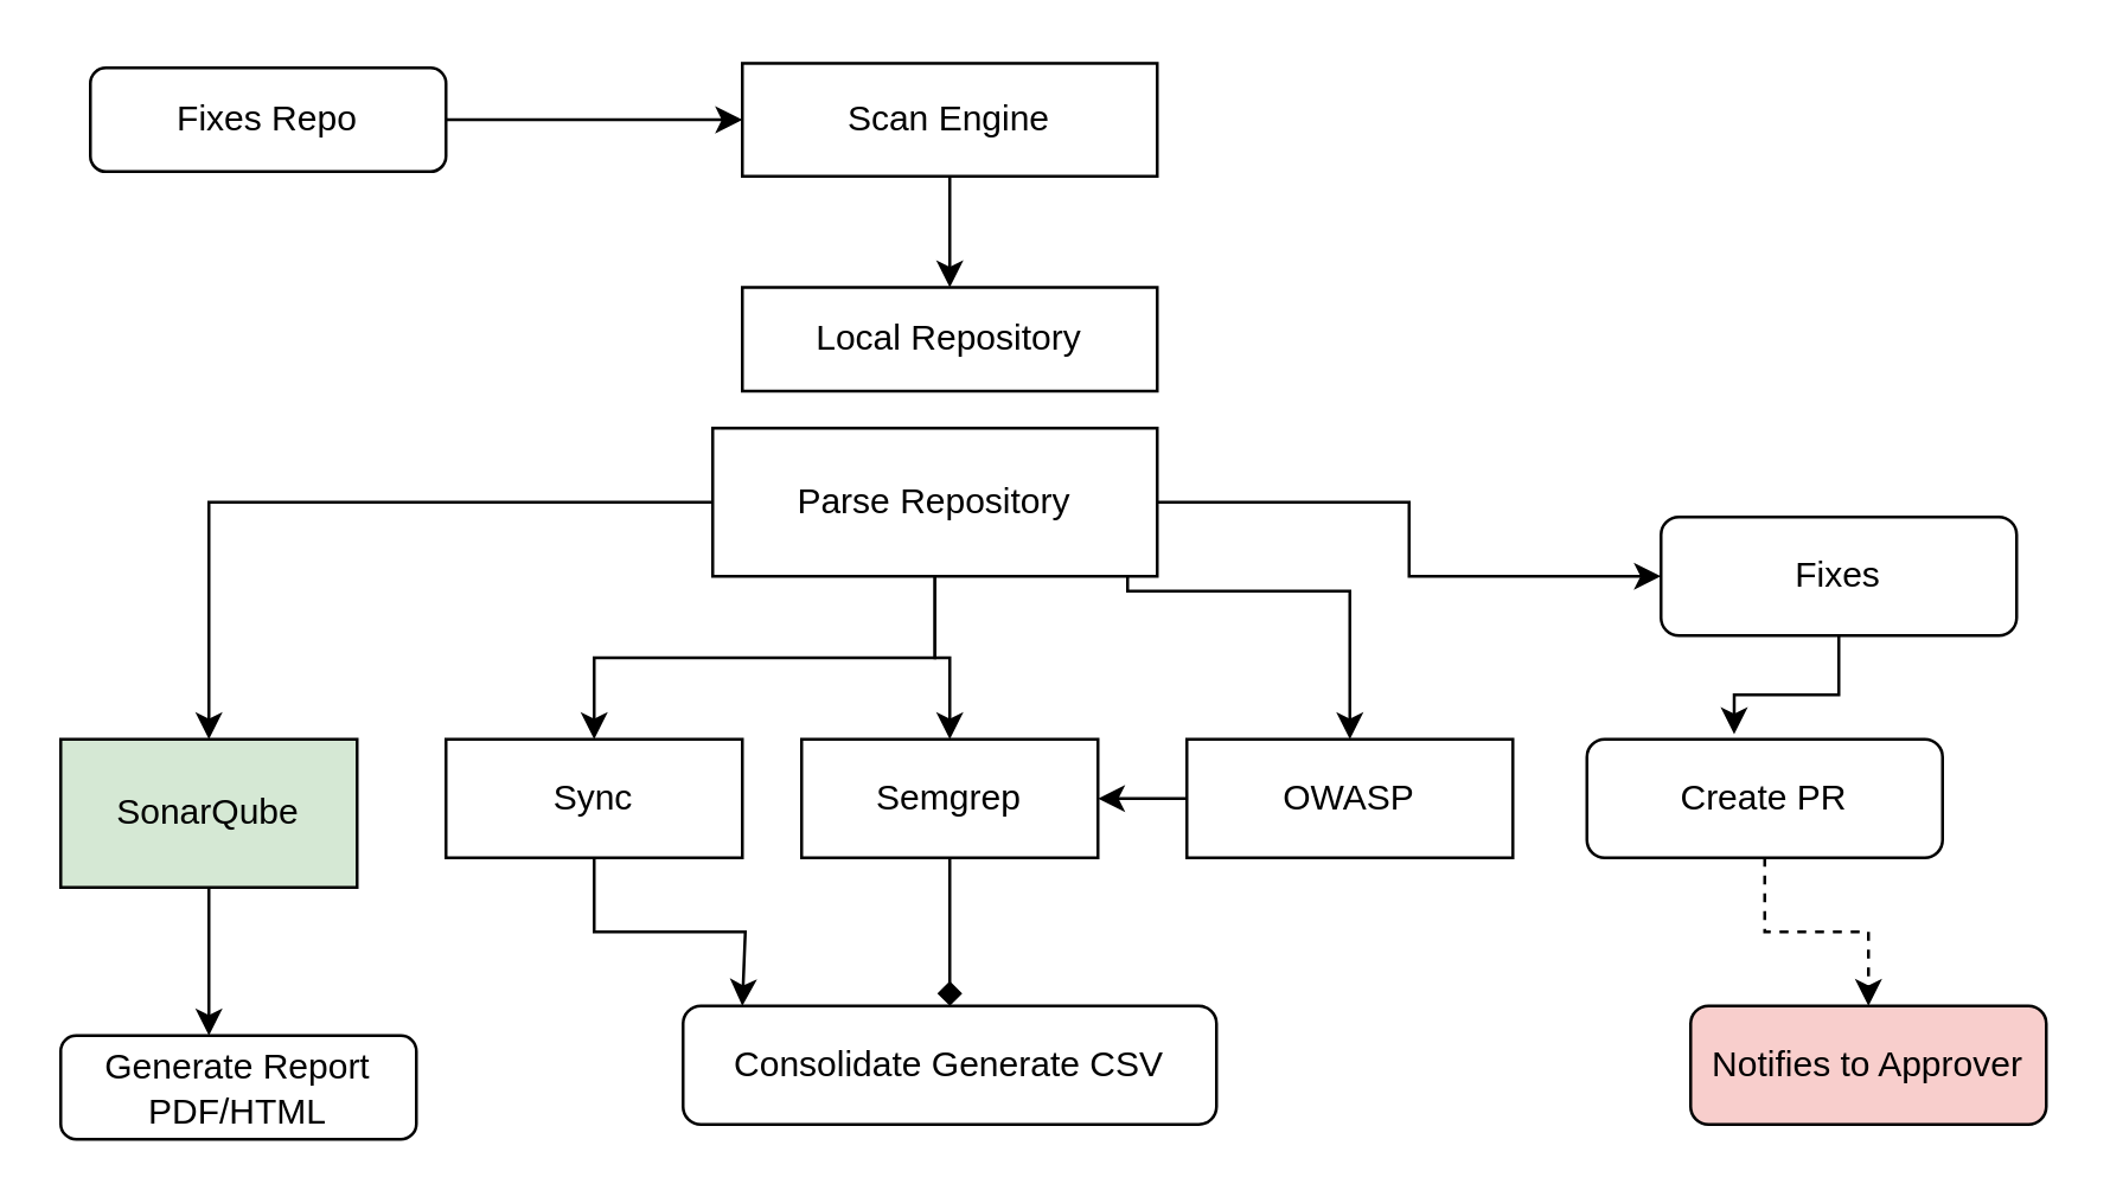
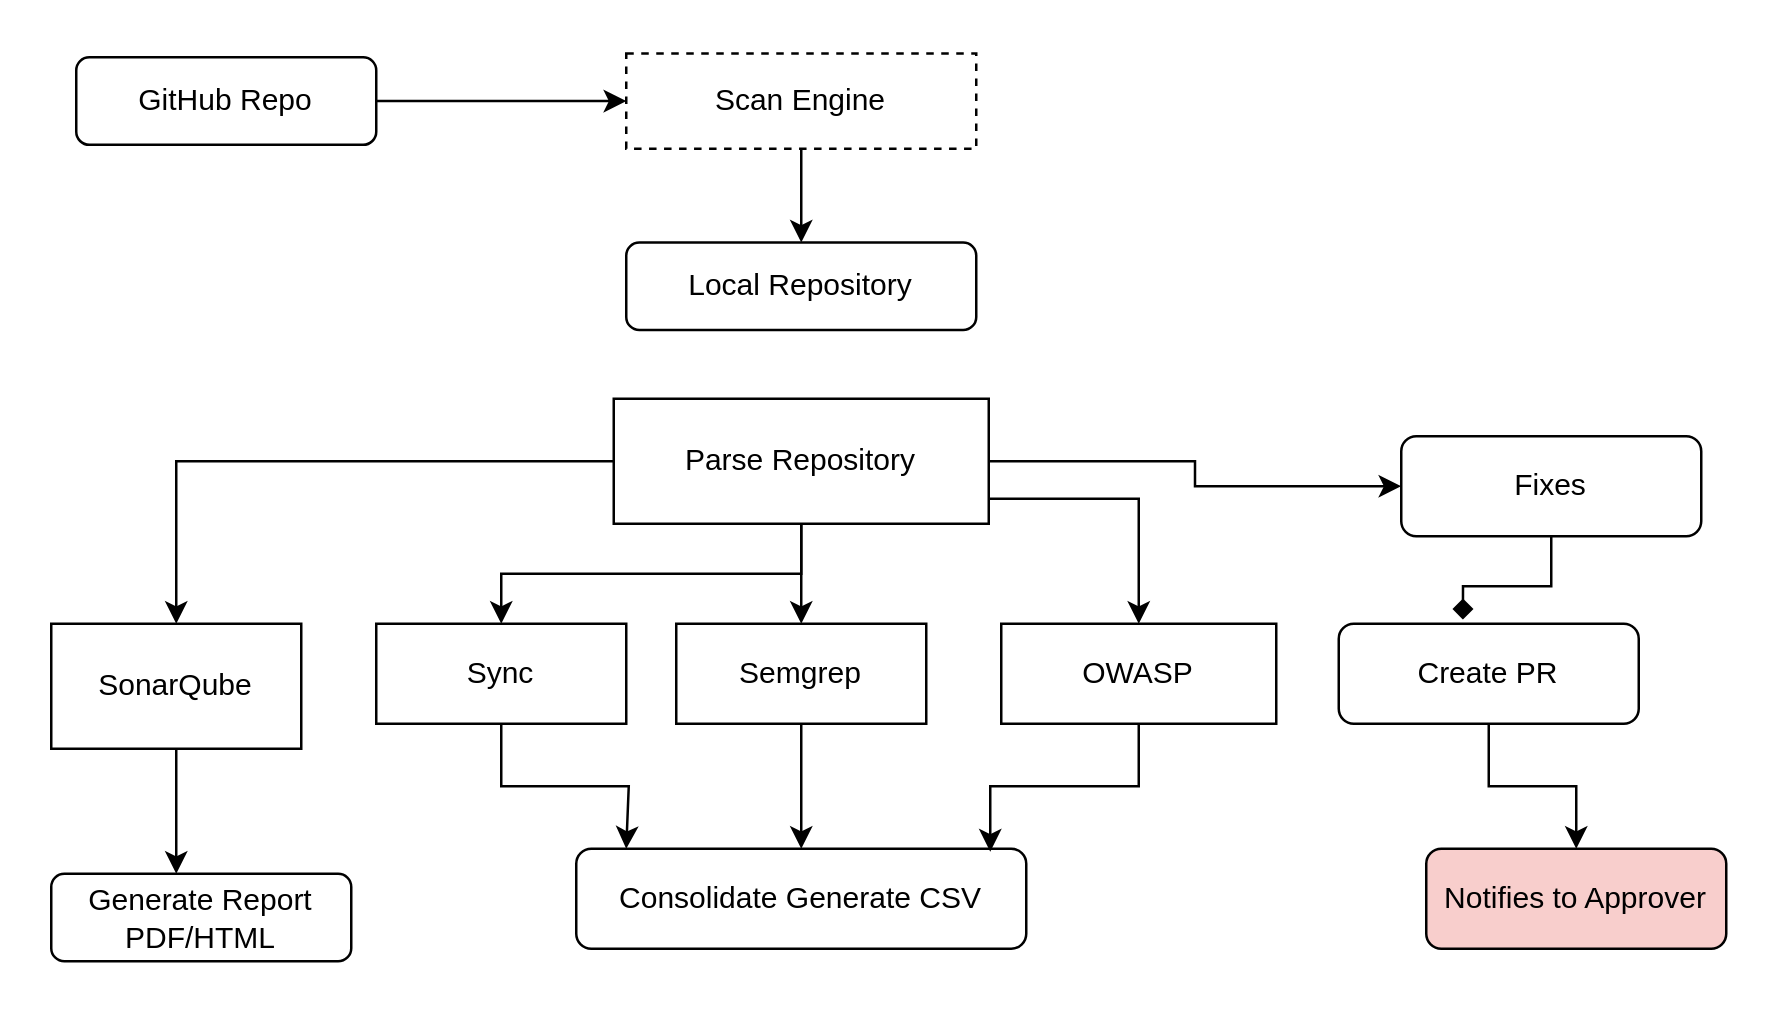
- <mxCell id="5" value="Fixes Repo" style="rounded=1;whiteSpace=wrap;html=1;" vertex="1" parent="1"><mxGeometry x="30" y="22.44" width="120" height="35" as="geometry" /></mxCell>
+ <mxCell id="5" value="GitHub Repo" style="rounded=1;whiteSpace=wrap;html=1;" vertex="1" parent="1"><mxGeometry x="30" y="22.44" width="120" height="35" as="geometry" /></mxCell>
- <mxCell id="3" value="Scan Engine" style="rounded=0;whiteSpace=wrap;html=1;" vertex="1" parent="1"><mxGeometry x="250" y="20.88" width="140" height="38.12" as="geometry" /></mxCell>
+ <mxCell id="3" value="Scan Engine" style="rounded=0;whiteSpace=wrap;html=1;dashed=1;" vertex="1" parent="1"><mxGeometry x="250" y="20.88" width="140" height="38.12" as="geometry" /></mxCell>
- <mxCell id="6" value="Local Repository" style="rounded=0;whiteSpace=wrap;html=1;" vertex="1" parent="1"><mxGeometry x="250" y="96.5" width="140" height="35" as="geometry" /></mxCell>
+ <mxCell id="6" value="Local Repository" style="whiteSpace=wrap;html=1;rounded=1;" vertex="1" parent="1"><mxGeometry x="250" y="96.5" width="140" height="35" as="geometry" /></mxCell>
- <mxCell id="12" value="Parse Repository" style="rounded=0;whiteSpace=wrap;html=1;" vertex="1" parent="1"><mxGeometry x="240" y="144" width="150" height="50" as="geometry" /></mxCell>
+ <mxCell id="12" value="Parse Repository" style="rounded=0;whiteSpace=wrap;html=1;" vertex="1" parent="1"><mxGeometry x="245" y="159" width="150" height="50" as="geometry" /></mxCell>
- <mxCell id="23" style="edgeStyle=orthogonalEdgeStyle;rounded=0;orthogonalLoop=1;jettySize=auto;html=1;entryX=0.414;entryY=-0.042;entryDx=0;entryDy=0;entryPerimeter=0;" edge="1" parent="1" source="19" target="21"><mxGeometry relative="1" as="geometry" /></mxCell>
+ <mxCell id="23" style="edgeStyle=orthogonalEdgeStyle;rounded=0;orthogonalLoop=1;jettySize=auto;html=1;entryX=0.414;entryY=-0.042;entryDx=0;entryDy=0;entryPerimeter=0;endArrow=diamond;" edge="1" parent="1" source="19" target="21"><mxGeometry relative="1" as="geometry" /></mxCell>
- <mxCell id="27" style="edgeStyle=orthogonalEdgeStyle;rounded=0;orthogonalLoop=1;jettySize=auto;html=1;" edge="1" parent="1" source="17" target="14"><mxGeometry relative="1" as="geometry" /></mxCell>
+ <mxCell id="27" style="edgeStyle=orthogonalEdgeStyle;rounded=0;orthogonalLoop=1;jettySize=auto;html=1;entryX=0.92;entryY=0.029;entryDx=0;entryDy=0;entryPerimeter=0;" edge="1" parent="1" source="17" target="18"><mxGeometry relative="1" as="geometry" /></mxCell>
- <mxCell id="25" value="SonarQube" style="rounded=0;whiteSpace=wrap;html=1;fillColor=#d5e8d4;" vertex="1" parent="1"><mxGeometry x="20" y="249" width="100" height="50" as="geometry" /></mxCell>
+ <mxCell id="25" value="SonarQube" style="rounded=0;whiteSpace=wrap;html=1;" vertex="1" parent="1"><mxGeometry x="20" y="249" width="100" height="50" as="geometry" /></mxCell>
- <mxCell id="20" value="" style="edgeStyle=orthogonalEdgeStyle;rounded=0;orthogonalLoop=1;jettySize=auto;html=1;dashed=1;" edge="1" parent="1" source="21" target="22"><mxGeometry relative="1" as="geometry" /></mxCell>
+ <mxCell id="20" value="" style="edgeStyle=orthogonalEdgeStyle;rounded=0;orthogonalLoop=1;jettySize=auto;html=1;" edge="1" parent="1" source="21" target="22"><mxGeometry relative="1" as="geometry" /></mxCell>
- <mxCell id="13" style="edgeStyle=orthogonalEdgeStyle;rounded=0;orthogonalLoop=1;jettySize=auto;html=1;entryX=0.5;entryY=0;entryDx=0;entryDy=0;endArrow=diamond;" edge="1" parent="1" source="14" target="18"><mxGeometry relative="1" as="geometry" /></mxCell>
+ <mxCell id="13" style="edgeStyle=orthogonalEdgeStyle;rounded=0;orthogonalLoop=1;jettySize=auto;html=1;entryX=0.5;entryY=0;entryDx=0;entryDy=0;" edge="1" parent="1" source="14" target="18"><mxGeometry relative="1" as="geometry" /></mxCell>
